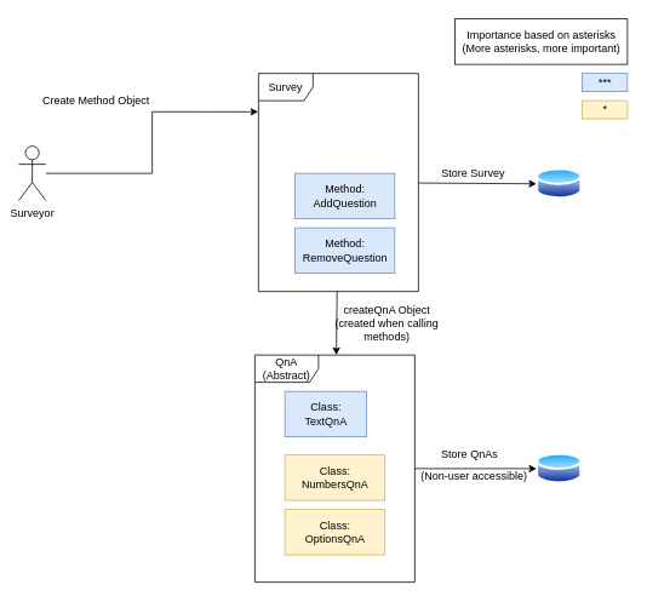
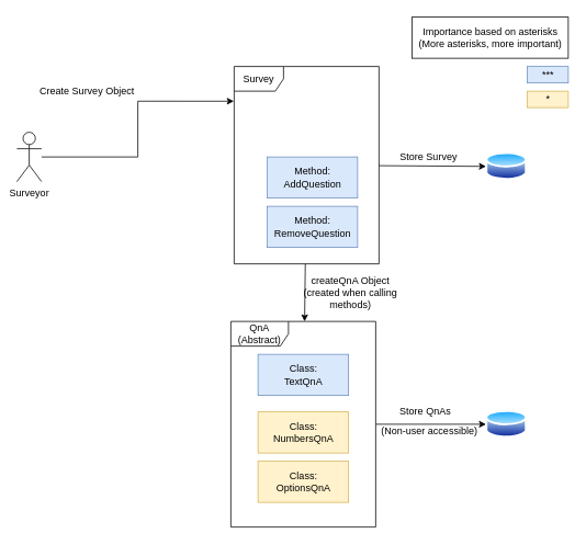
- <mxCell id="7" value="Create Method Object" style="text;html=1;align=center;verticalAlign=middle;resizable=0;points=[];autosize=1;" parent="1" vertex="1"><mxGeometry x="40" y="100" width="130" height="20" as="geometry" /></mxCell>
+ <mxCell id="7" value="Create Survey Object" style="text;html=1;align=center;verticalAlign=middle;resizable=0;points=[];autosize=1;" parent="1" vertex="1"><mxGeometry x="40" y="100" width="130" height="20" as="geometry" /></mxCell>
- <mxCell id="9" value="Class:&lt;br&gt;TextQnA" style="html=1;fillColor=#dae8fc;strokeColor=#6c8ebf;" parent="1" vertex="1"><mxGeometry x="313" y="430" width="90" height="50" as="geometry" /></mxCell>
+ <mxCell id="9" value="Class:&lt;br&gt;TextQnA" style="html=1;fillColor=#dae8fc;strokeColor=#6c8ebf;" parent="1" vertex="1"><mxGeometry x="313" y="430" width="110" height="50" as="geometry" /></mxCell>
